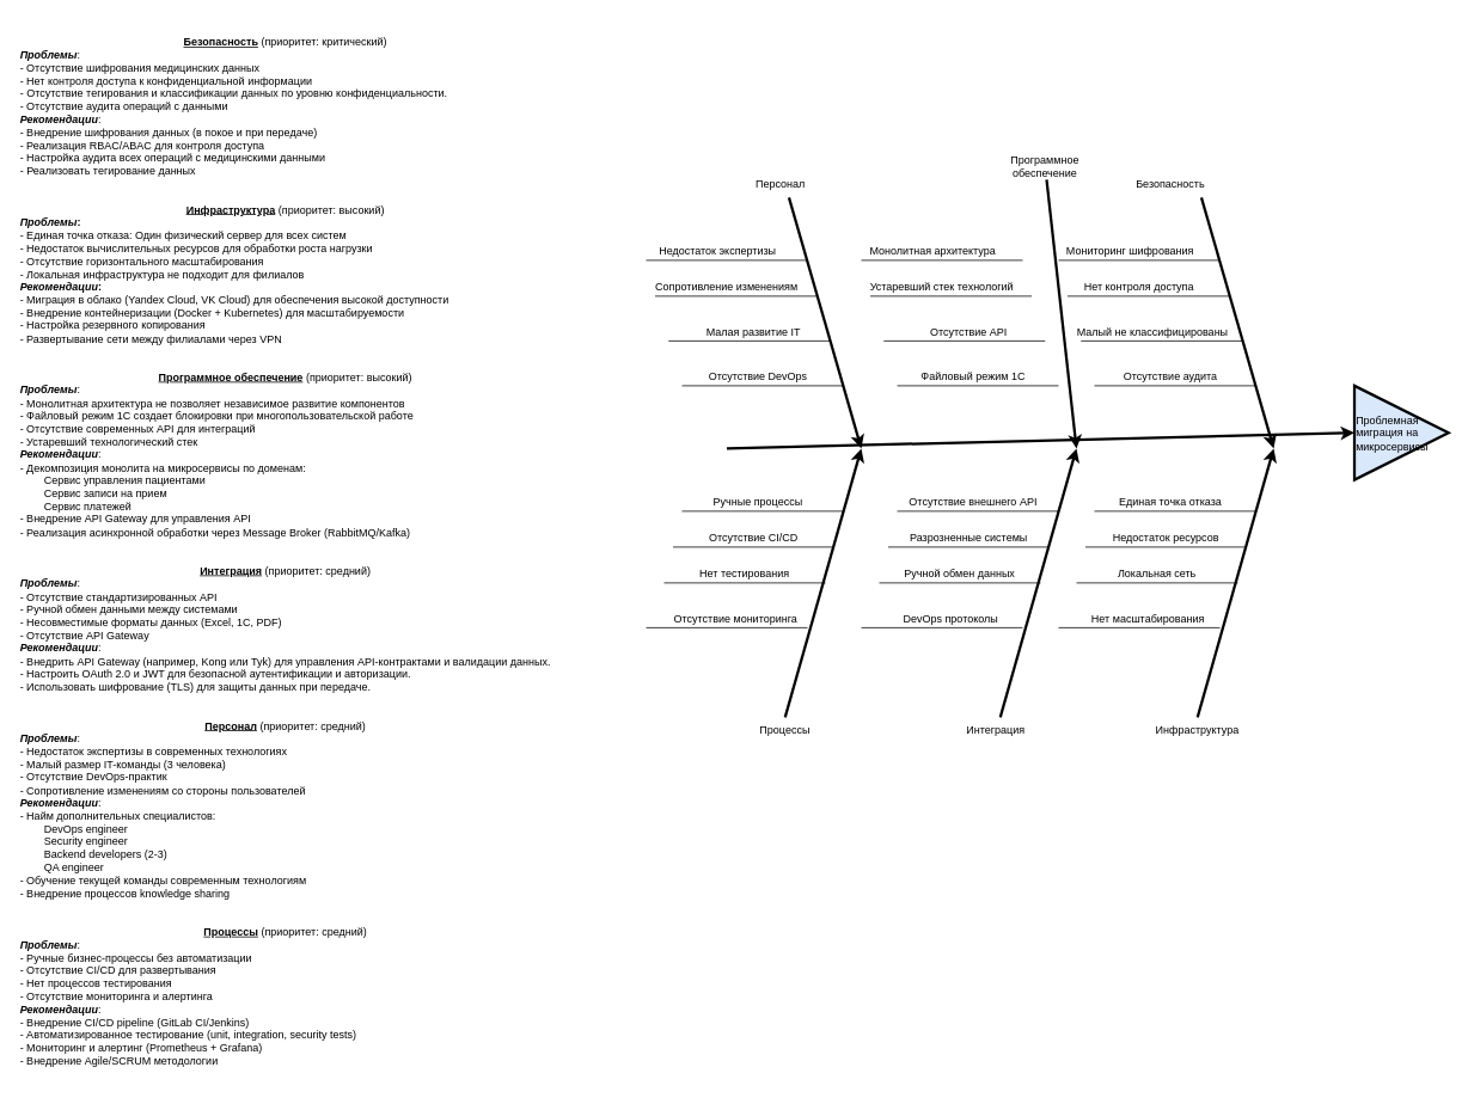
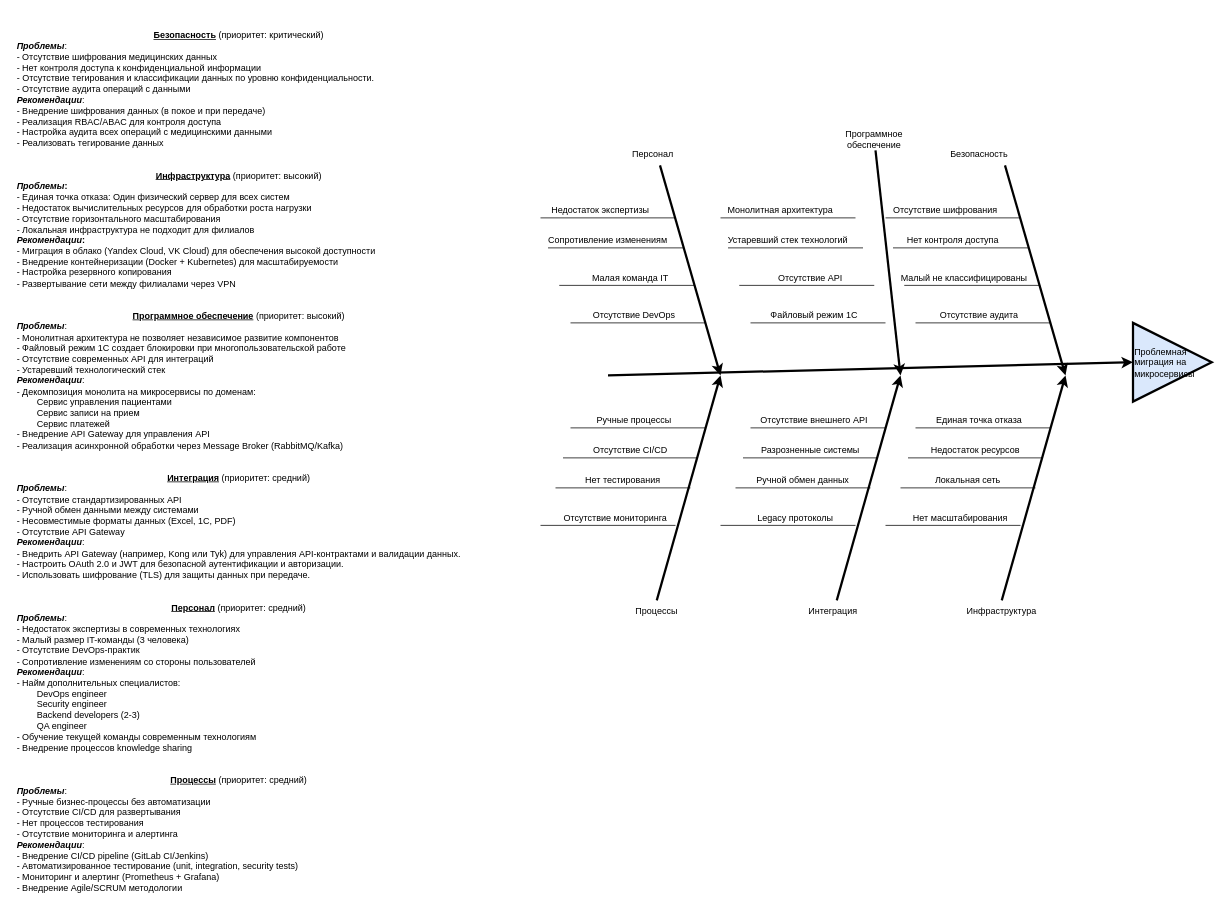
- <mxCell id="33" value="Мониторинг шифрования" style="text;html=1;align=center;verticalAlign=middle;whiteSpace=wrap;rounded=0;" vertex="1" parent="1"><mxGeometry x="1180" y="270" width="160" height="20" as="geometry" /></mxCell>
+ <mxCell id="33" value="Отсутствие шифрования" style="text;html=1;align=center;verticalAlign=middle;whiteSpace=wrap;rounded=0;" vertex="1" parent="1"><mxGeometry x="1180" y="270" width="160" height="20" as="geometry" /></mxCell>
- <mxCell id="53" value="Малая развитие IT" style="text;html=1;align=center;verticalAlign=middle;whiteSpace=wrap;rounded=0;" vertex="1" parent="1"><mxGeometry x="760" y="360" width="160" height="20" as="geometry" /></mxCell>
+ <mxCell id="53" value="Малая команда IT" style="text;html=1;align=center;verticalAlign=middle;whiteSpace=wrap;rounded=0;" vertex="1" parent="1"><mxGeometry x="760" y="360" width="160" height="20" as="geometry" /></mxCell>
- <mxCell id="44" value="DevOps протоколы" style="text;html=1;align=center;verticalAlign=middle;whiteSpace=wrap;rounded=0;" vertex="1" parent="1"><mxGeometry x="980" y="680" width="160" height="20" as="geometry" /></mxCell>
+ <mxCell id="44" value="Legacy протоколы" style="text;html=1;align=center;verticalAlign=middle;whiteSpace=wrap;rounded=0;" vertex="1" parent="1"><mxGeometry x="980" y="680" width="160" height="20" as="geometry" /></mxCell>
